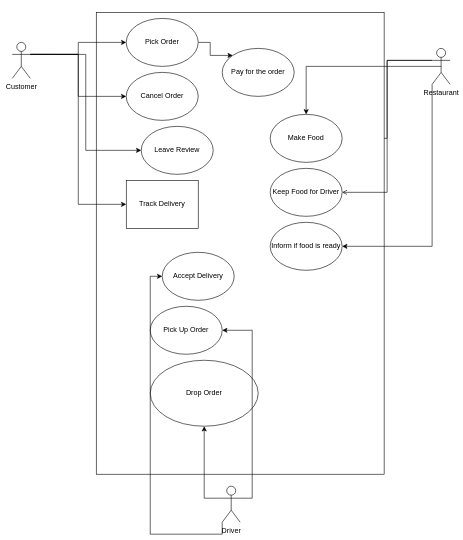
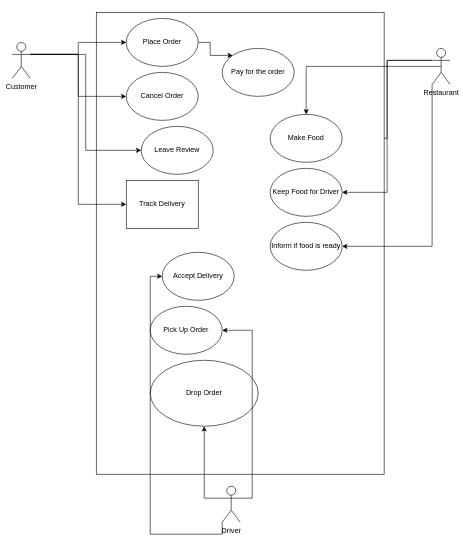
- <mxCell id="7" value="Pick Order" style="ellipse;whiteSpace=wrap;html=1;" parent="1" vertex="1"><mxGeometry x="210" y="30" width="120" height="80" as="geometry" /></mxCell>
+ <mxCell id="7" value="Place Order" style="ellipse;whiteSpace=wrap;html=1;" parent="1" vertex="1"><mxGeometry x="210" y="30" width="120" height="80" as="geometry" /></mxCell>
- <mxCell id="20" style="edgeStyle=orthogonalEdgeStyle;rounded=0;orthogonalLoop=1;jettySize=auto;html=1;exitX=0;exitY=0.333;exitDx=0;exitDy=0;exitPerimeter=0;entryX=1;entryY=0.5;entryDx=0;entryDy=0;endArrow=open;" parent="1" source="4" target="17" edge="1"><mxGeometry relative="1" as="geometry" /></mxCell>
+ <mxCell id="20" style="edgeStyle=orthogonalEdgeStyle;rounded=0;orthogonalLoop=1;jettySize=auto;html=1;exitX=0;exitY=0.333;exitDx=0;exitDy=0;exitPerimeter=0;entryX=1;entryY=0.5;entryDx=0;entryDy=0;" parent="1" source="4" target="17" edge="1"><mxGeometry relative="1" as="geometry" /></mxCell>
